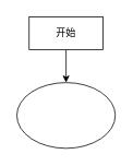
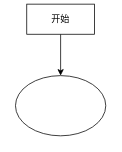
- <mxCell id="3" value="&lt;div&gt;开始&lt;/div&gt;" style="rounded=0;whiteSpace=wrap;html=1;" vertex="1" parent="1"><mxGeometry x="35" y="20" width="90" height="40" as="geometry" /></mxCell>
+ <mxCell id="3" value="&lt;div&gt;开始&lt;/div&gt;" style="rounded=0;whiteSpace=wrap;html=1;" vertex="1" parent="1"><mxGeometry x="35" y="5" width="90" height="40" as="geometry" /></mxCell>
